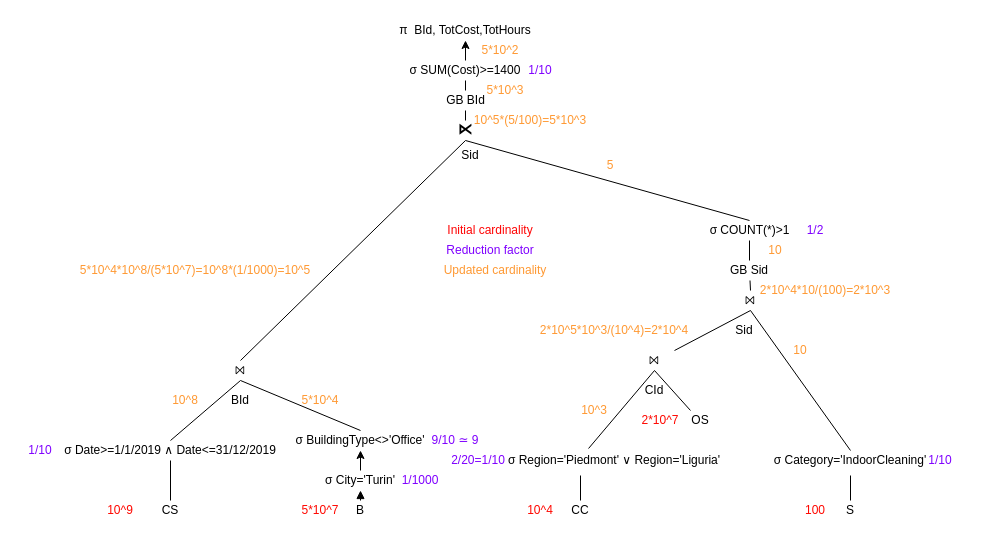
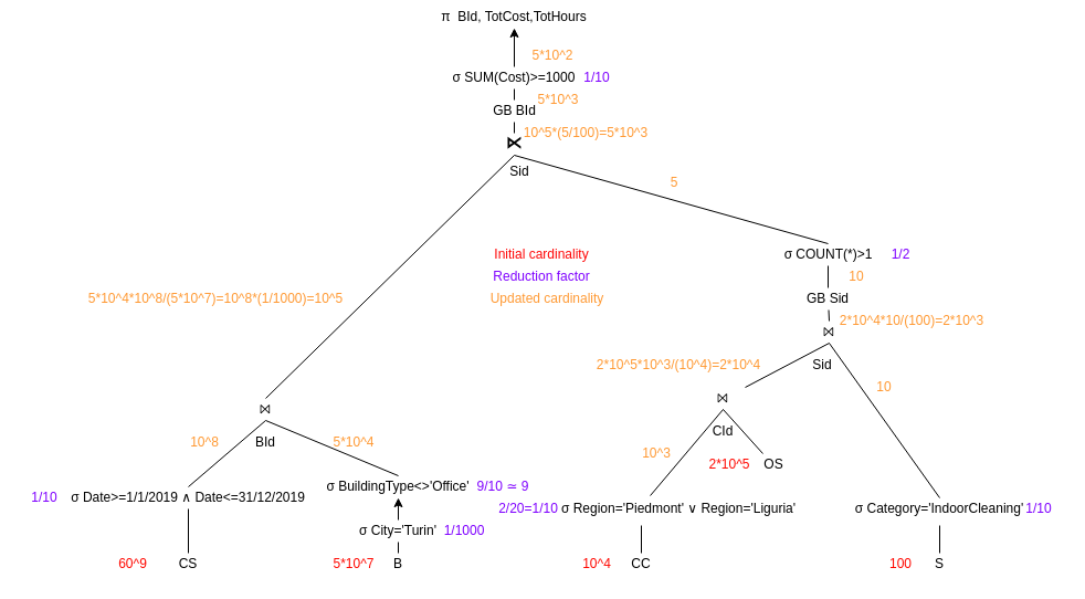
- <mxCell id="40" value="π &amp;nbsp;BId, TotCost,TotHours" style="text;html=1;strokeColor=none;fillColor=none;align=center;verticalAlign=middle;whiteSpace=wrap;rounded=0;" vertex="1" parent="1"><mxGeometry x="395" y="20" width="140" height="20" as="geometry" /></mxCell>
+ <mxCell id="40" value="π &amp;nbsp;BId, TotCost,TotHours" style="text;html=1;strokeColor=none;fillColor=none;align=center;verticalAlign=middle;whiteSpace=wrap;rounded=0;" vertex="1" parent="1"><mxGeometry x="395" y="5" width="140" height="20" as="geometry" /></mxCell>
- <mxCell id="39" value="σ SUM(Cost)&amp;gt;=1400" style="text;html=1;strokeColor=none;fillColor=none;align=center;verticalAlign=middle;whiteSpace=wrap;rounded=0;" vertex="1" parent="1"><mxGeometry x="405" y="60" width="120" height="20" as="geometry" /></mxCell>
+ <mxCell id="39" value="σ SUM(Cost)&amp;gt;=1000" style="text;html=1;strokeColor=none;fillColor=none;align=center;verticalAlign=middle;whiteSpace=wrap;rounded=0;" vertex="1" parent="1"><mxGeometry x="405" y="60" width="120" height="20" as="geometry" /></mxCell>
- <mxCell id="46" value="2*10^7" style="text;html=1;align=center;verticalAlign=middle;whiteSpace=wrap;rounded=0;fontColor=#FF0800;" vertex="1" parent="1"><mxGeometry x="640" y="410" width="40" height="20" as="geometry" /></mxCell>
+ <mxCell id="46" value="2*10^5" style="text;html=1;align=center;verticalAlign=middle;whiteSpace=wrap;rounded=0;fontColor=#FF0800;" vertex="1" parent="1"><mxGeometry x="640" y="410" width="40" height="20" as="geometry" /></mxCell>
- <mxCell id="30" value="" style="endArrow=block;html=1;exitX=0.5;exitY=0;exitDx=0;exitDy=0;entryX=0.5;entryY=1;entryDx=0;entryDy=0;" edge="1" parent="1" source="23" target="26"><mxGeometry width="50" height="50" relative="1" as="geometry"><mxPoint x="440" y="350" as="sourcePoint" /><mxPoint x="490" y="300" as="targetPoint" /></mxGeometry></mxCell>
+ <mxCell id="30" value="" style="endArrow=none;html=1;exitX=0.5;exitY=0;exitDx=0;exitDy=0;entryX=0.5;entryY=1;entryDx=0;entryDy=0;" edge="1" parent="1" source="23" target="26"><mxGeometry width="50" height="50" relative="1" as="geometry"><mxPoint x="440" y="350" as="sourcePoint" /><mxPoint x="490" y="300" as="targetPoint" /></mxGeometry></mxCell>
- <mxCell id="43" value="10^9" style="text;html=1;align=center;verticalAlign=middle;whiteSpace=wrap;rounded=0;fontColor=#FF0800;" vertex="1" parent="1"><mxGeometry x="100" y="500" width="40" height="20" as="geometry" /></mxCell>
+ <mxCell id="43" value="60^9" style="text;html=1;align=center;verticalAlign=middle;whiteSpace=wrap;rounded=0;fontColor=#FF0800;" vertex="1" parent="1"><mxGeometry x="100" y="500" width="40" height="20" as="geometry" /></mxCell>
